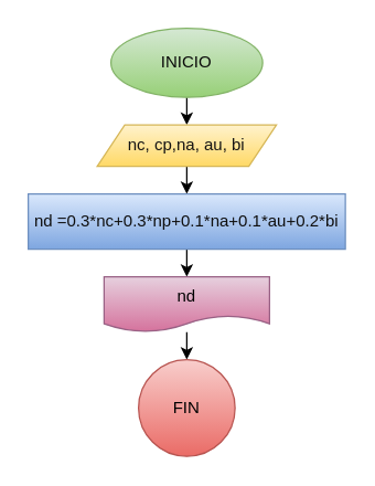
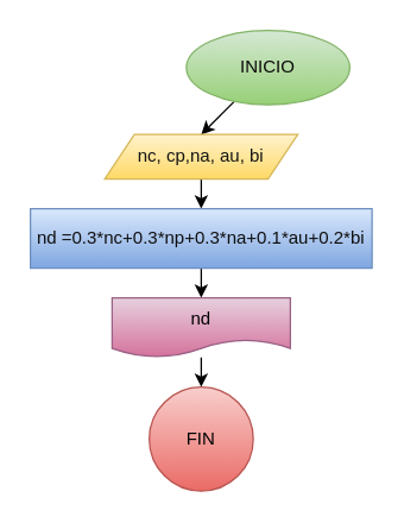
- <mxCell id="3" value="&lt;font color=&quot;#0a0a0a&quot;&gt;INICIO&lt;/font&gt;" style="ellipse;whiteSpace=wrap;html=1;fillColor=#d5e8d4;gradientColor=#97d077;strokeColor=#82b366;" parent="1" vertex="1"><mxGeometry x="80" y="20" width="110" height="50" as="geometry" /></mxCell>
+ <mxCell id="3" value="&lt;font color=&quot;#0a0a0a&quot;&gt;INICIO&lt;/font&gt;" style="ellipse;whiteSpace=wrap;html=1;fillColor=#d5e8d4;gradientColor=#97d077;strokeColor=#82b366;" parent="1" vertex="1"><mxGeometry x="125" y="20" width="110" height="50" as="geometry" /></mxCell>
- <mxCell id="7" value="&lt;font color=&quot;#0f0f0f&quot;&gt;nd =0.3*nc+0.3*np+0.1*na+0.1*au+0.2*bi&lt;/font&gt;" style="rounded=0;whiteSpace=wrap;html=1;fillColor=#dae8fc;gradientColor=#7ea6e0;strokeColor=#6c8ebf;" parent="1" vertex="1"><mxGeometry x="20" y="140" width="230" height="40" as="geometry" /></mxCell>
+ <mxCell id="7" value="&lt;font color=&quot;#0f0f0f&quot;&gt;nd =0.3*nc+0.3*np+0.3*na+0.1*au+0.2*bi&lt;/font&gt;" style="rounded=0;whiteSpace=wrap;html=1;fillColor=#dae8fc;gradientColor=#7ea6e0;strokeColor=#6c8ebf;" parent="1" vertex="1"><mxGeometry x="20" y="140" width="230" height="40" as="geometry" /></mxCell>
